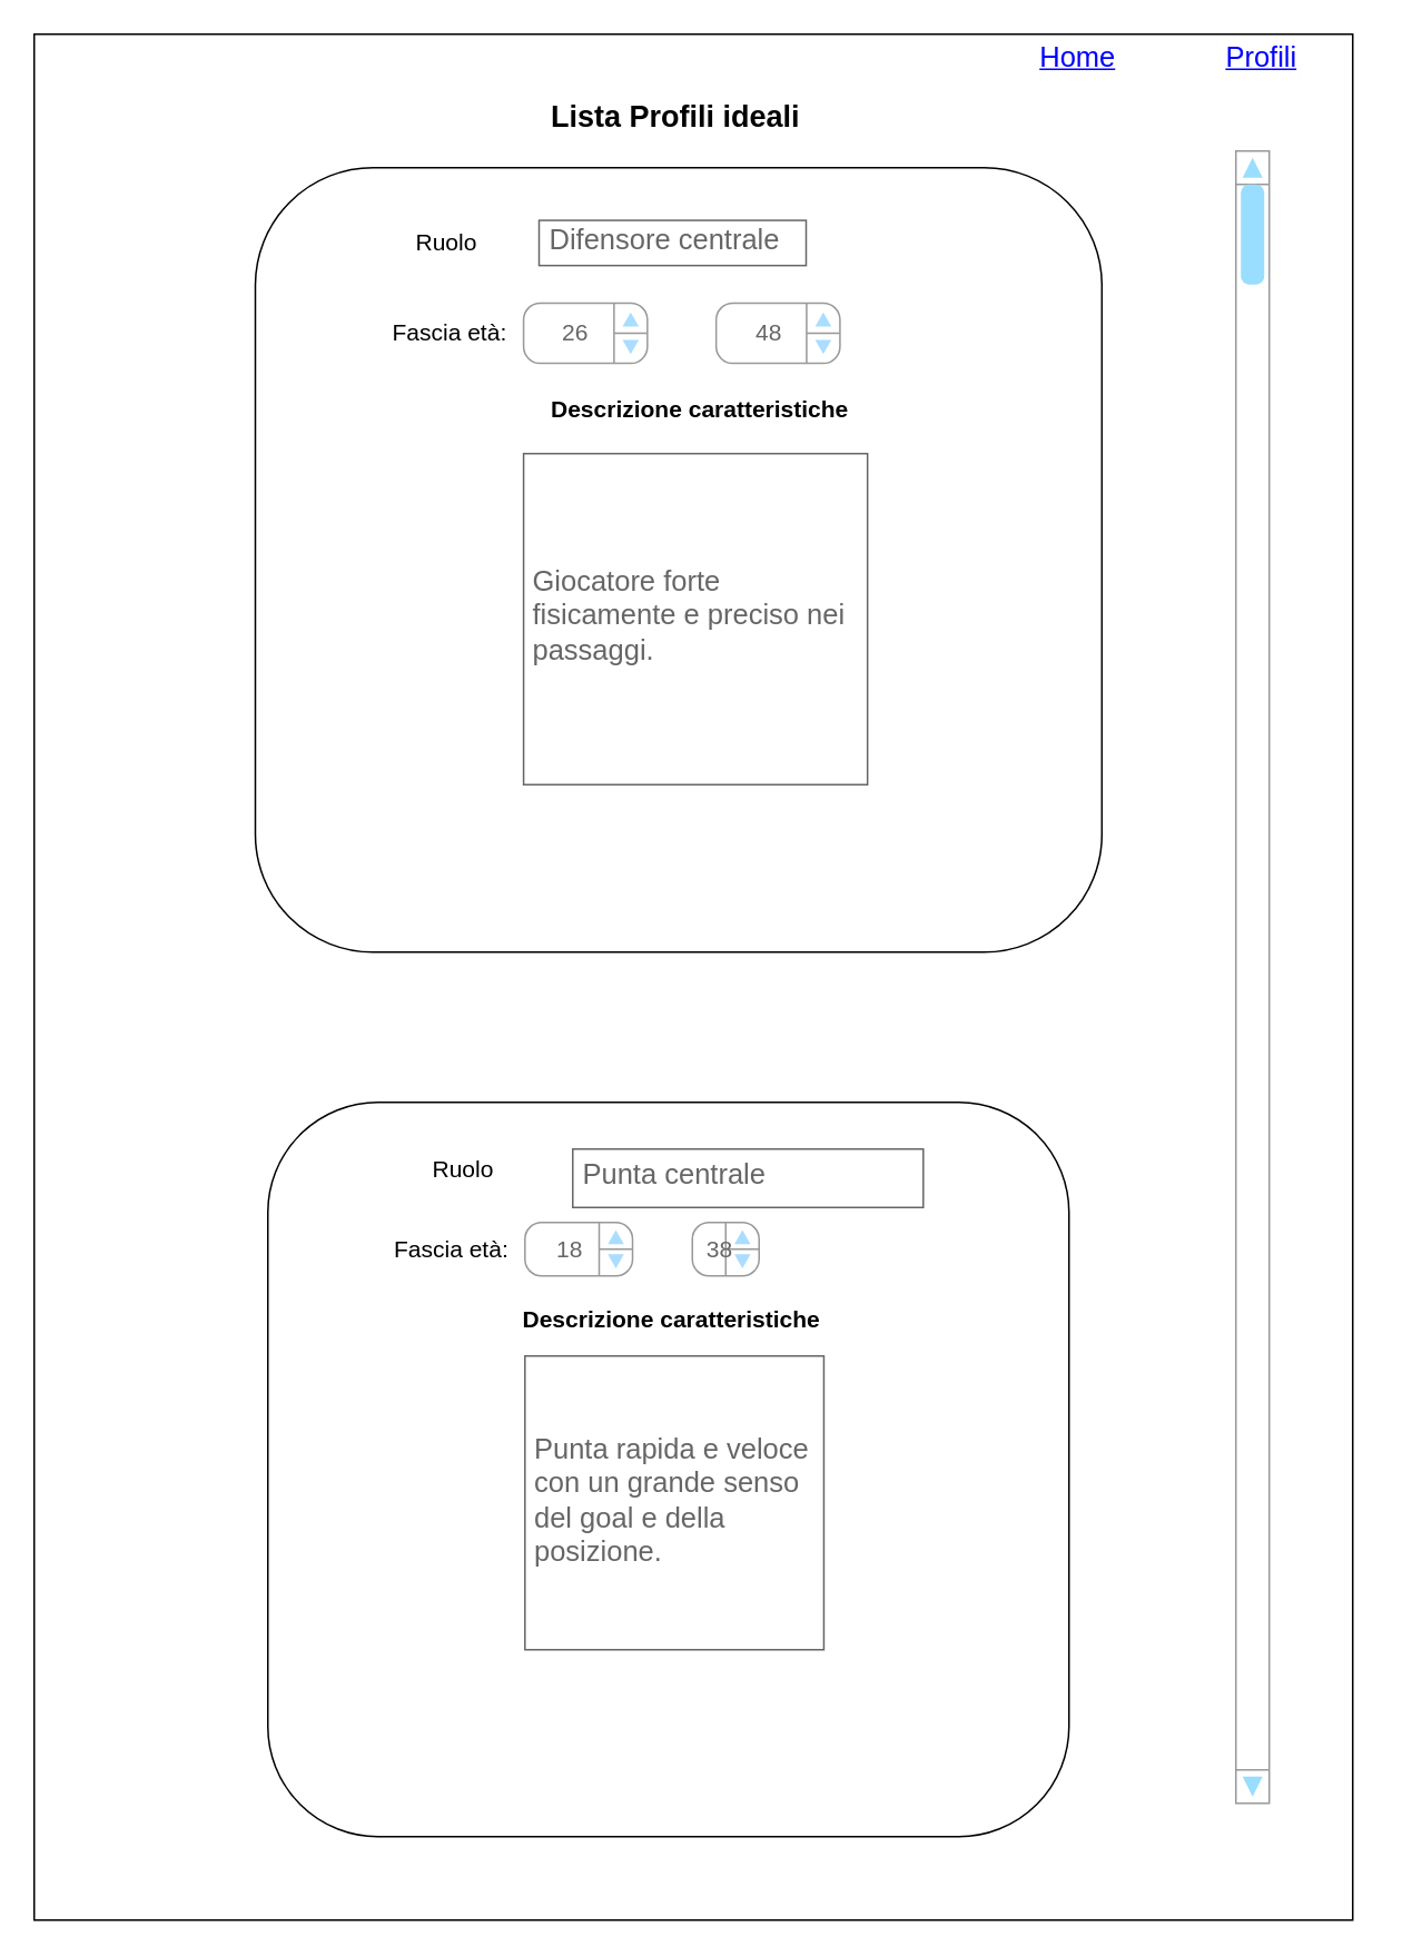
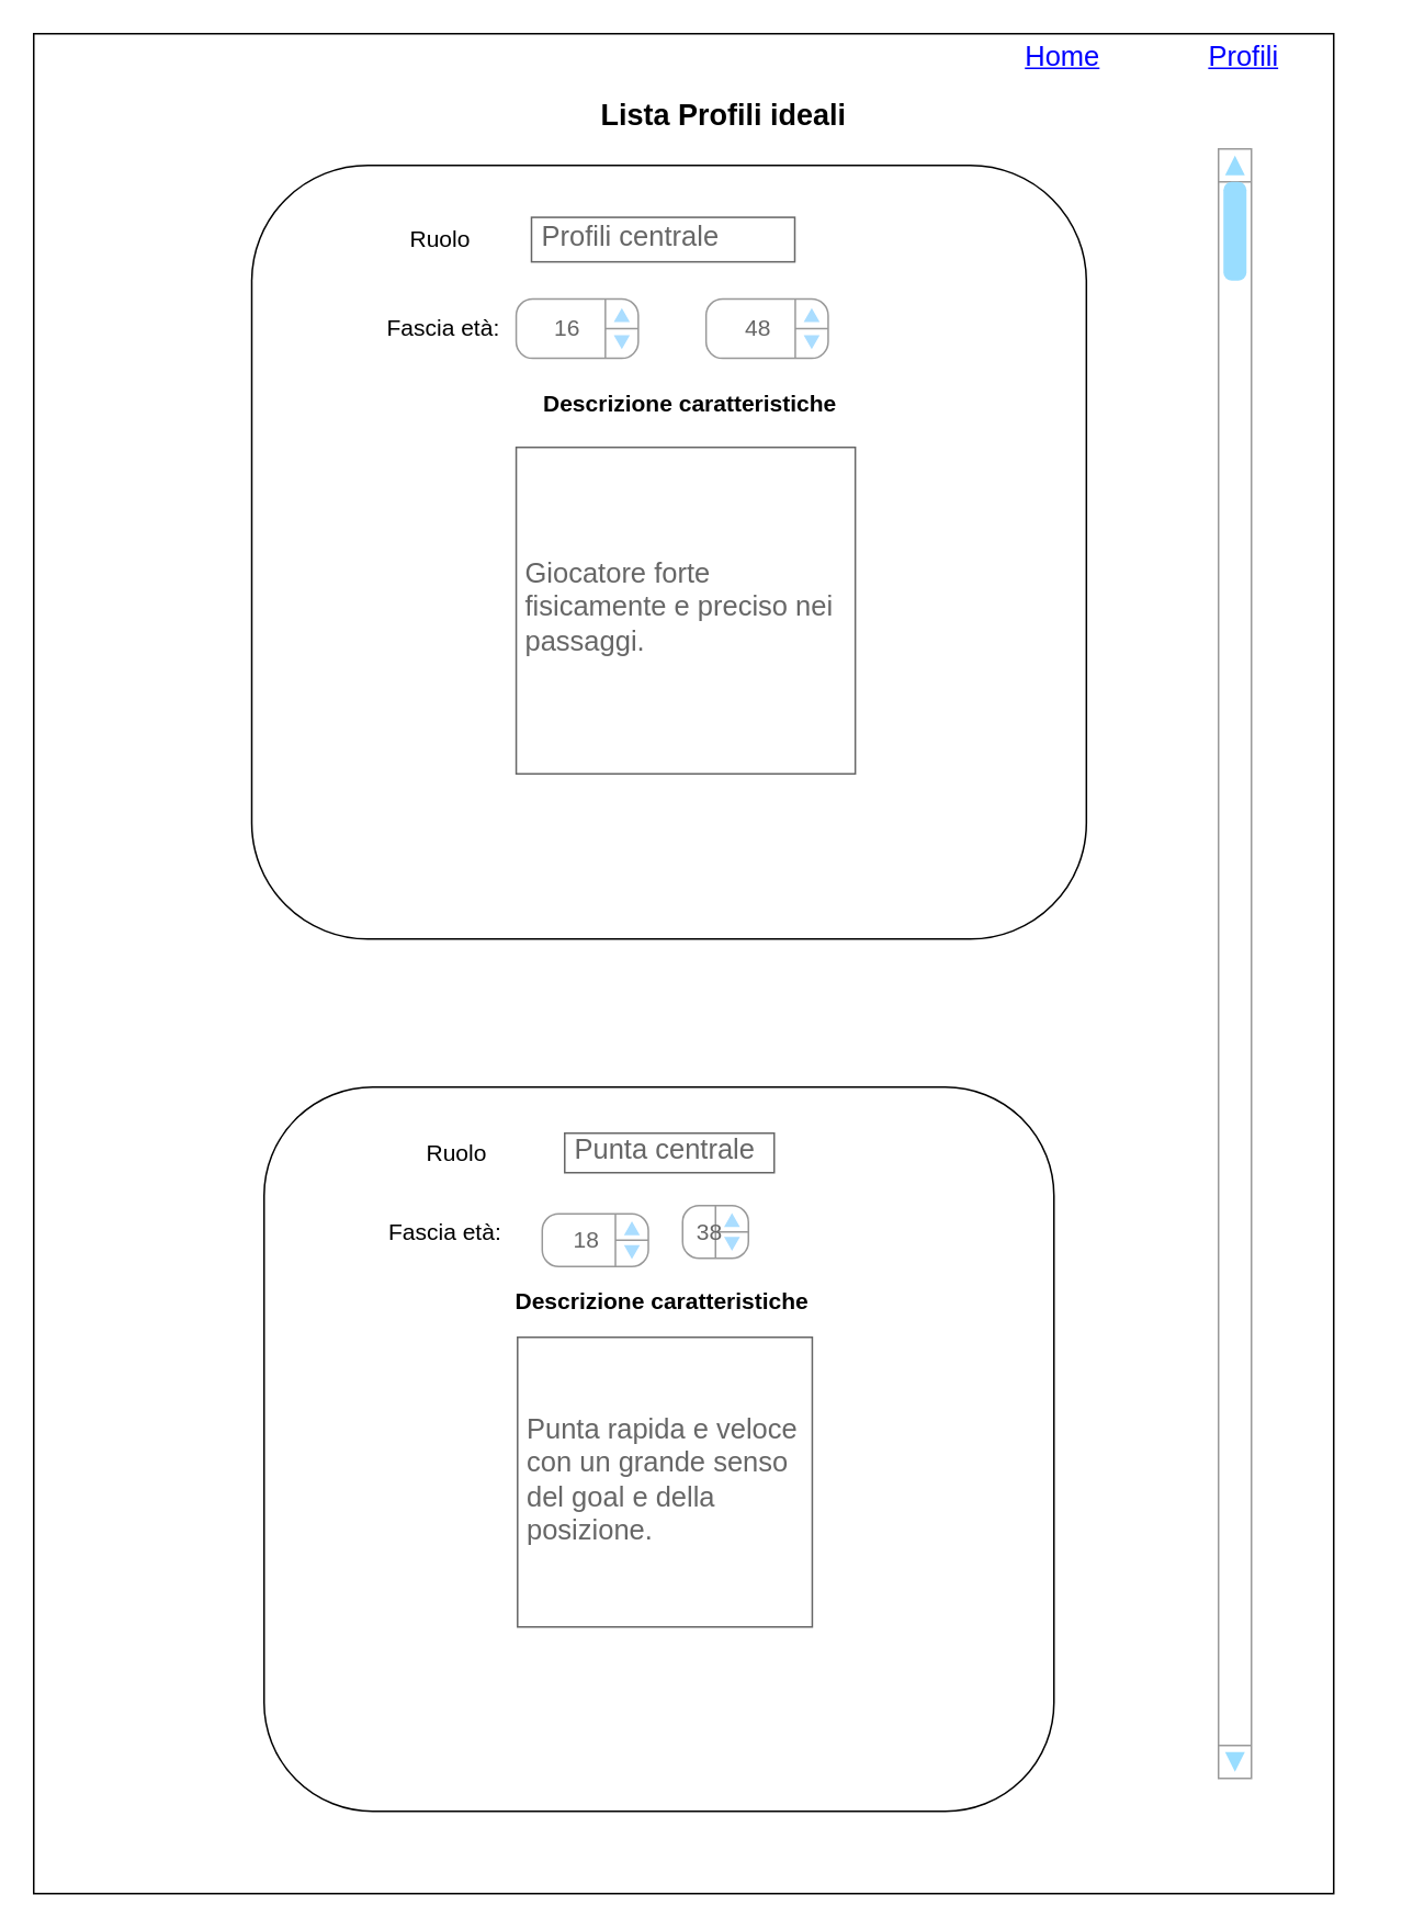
- <mxCell id="3" value="&lt;font style=&quot;font-size: 18px&quot;&gt;&lt;b&gt;Lista Profili ideali&lt;/b&gt;&lt;/font&gt;" style="text;html=1;align=left;verticalAlign=middle;resizable=0;points=[];autosize=1;" parent="1" vertex="1"><mxGeometry x="327.5" y="60" width="160" height="20" as="geometry" /></mxCell>
+ <mxCell id="3" value="&lt;font style=&quot;font-size: 18px&quot;&gt;&lt;b&gt;Lista Profili ideali&lt;/b&gt;&lt;/font&gt;" style="text;html=1;align=left;verticalAlign=middle;resizable=0;points=[];autosize=1;" parent="1" vertex="1"><mxGeometry x="362.5" y="60" width="160" height="20" as="geometry" /></mxCell>
- <mxCell id="18" value="Difensore centrale" style="strokeWidth=1;shadow=0;dashed=0;align=center;html=1;shape=mxgraph.mockup.text.textBox;fontColor=#666666;align=left;fontSize=17;spacingLeft=4;spacingTop=-3;strokeColor=#666666;mainText=" parent="15" vertex="1"><mxGeometry x="170" y="31.56" width="160" height="27.05" as="geometry" /></mxCell>
+ <mxCell id="18" value="Profili centrale" style="strokeWidth=1;shadow=0;dashed=0;align=center;html=1;shape=mxgraph.mockup.text.textBox;fontColor=#666666;align=left;fontSize=17;spacingLeft=4;spacingTop=-3;strokeColor=#666666;mainText=" parent="15" vertex="1"><mxGeometry x="170" y="31.56" width="160" height="27.05" as="geometry" /></mxCell>
- <mxCell id="20" value="&lt;table cellpadding=&quot;0&quot; cellspacing=&quot;0&quot; style=&quot;width: 100% ; height: 100%&quot;&gt;&lt;tbody&gt;&lt;tr&gt;&lt;td style=&quot;width: 85%&quot;&gt;&lt;font style=&quot;font-size: 14px&quot;&gt;26&lt;/font&gt;&lt;/td&gt;&lt;td style=&quot;width: 15%&quot;&gt;&lt;/td&gt;&lt;/tr&gt;&lt;/tbody&gt;&lt;/table&gt;" style="strokeWidth=1;shadow=0;dashed=0;align=center;html=1;shape=mxgraph.mockup.forms.spinner;strokeColor=#999999;spinLayout=right;spinStyle=normal;adjStyle=triangle;fillColor=#aaddff;fontSize=17;fontColor=#666666;mainText=;html=1;overflow=fill;" parent="15" vertex="1"><mxGeometry x="160.723" y="81.147" width="74.18" height="36.065" as="geometry" /></mxCell>
+ <mxCell id="20" value="&lt;table cellpadding=&quot;0&quot; cellspacing=&quot;0&quot; style=&quot;width: 100% ; height: 100%&quot;&gt;&lt;tbody&gt;&lt;tr&gt;&lt;td style=&quot;width: 85%&quot;&gt;&lt;font style=&quot;font-size: 14px&quot;&gt;16&lt;/font&gt;&lt;/td&gt;&lt;td style=&quot;width: 15%&quot;&gt;&lt;/td&gt;&lt;/tr&gt;&lt;/tbody&gt;&lt;/table&gt;" style="strokeWidth=1;shadow=0;dashed=0;align=center;html=1;shape=mxgraph.mockup.forms.spinner;strokeColor=#999999;spinLayout=right;spinStyle=normal;adjStyle=triangle;fillColor=#aaddff;fontSize=17;fontColor=#666666;mainText=;html=1;overflow=fill;" parent="15" vertex="1"><mxGeometry x="160.723" y="81.147" width="74.18" height="36.065" as="geometry" /></mxCell>
- <mxCell id="9" value="Punta centrale" style="strokeWidth=1;shadow=0;dashed=0;align=center;html=1;shape=mxgraph.mockup.text.textBox;fontColor=#666666;align=left;fontSize=17;spacingLeft=4;spacingTop=-3;strokeColor=#666666;mainText=" parent="6" vertex="1"><mxGeometry x="182.69" y="28" width="210" height="35" as="geometry" /></mxCell>
+ <mxCell id="9" value="Punta centrale" style="strokeWidth=1;shadow=0;dashed=0;align=center;html=1;shape=mxgraph.mockup.text.textBox;fontColor=#666666;align=left;fontSize=17;spacingLeft=4;spacingTop=-3;strokeColor=#666666;mainText=" parent="6" vertex="1"><mxGeometry x="182.69" y="28" width="127.31" height="24" as="geometry" /></mxCell>
- <mxCell id="11" value="&lt;table cellpadding=&quot;0&quot; cellspacing=&quot;0&quot; style=&quot;width: 100% ; height: 100%&quot;&gt;&lt;tbody&gt;&lt;tr&gt;&lt;td style=&quot;width: 85%&quot;&gt;&lt;font style=&quot;font-size: 14px&quot;&gt;18&lt;/font&gt;&lt;/td&gt;&lt;td style=&quot;width: 15%&quot;&gt;&lt;/td&gt;&lt;/tr&gt;&lt;/tbody&gt;&lt;/table&gt;" style="strokeWidth=1;shadow=0;dashed=0;align=center;html=1;shape=mxgraph.mockup.forms.spinner;strokeColor=#999999;spinLayout=right;spinStyle=normal;adjStyle=triangle;fillColor=#aaddff;fontSize=17;fontColor=#666666;mainText=;html=1;overflow=fill;" parent="6" vertex="1"><mxGeometry x="154.03" y="72" width="64.478" height="32" as="geometry" /></mxCell>
+ <mxCell id="11" value="&lt;table cellpadding=&quot;0&quot; cellspacing=&quot;0&quot; style=&quot;width: 100% ; height: 100%&quot;&gt;&lt;tbody&gt;&lt;tr&gt;&lt;td style=&quot;width: 85%&quot;&gt;&lt;font style=&quot;font-size: 14px&quot;&gt;18&lt;/font&gt;&lt;/td&gt;&lt;td style=&quot;width: 15%&quot;&gt;&lt;/td&gt;&lt;/tr&gt;&lt;/tbody&gt;&lt;/table&gt;" style="strokeWidth=1;shadow=0;dashed=0;align=center;html=1;shape=mxgraph.mockup.forms.spinner;strokeColor=#999999;spinLayout=right;spinStyle=normal;adjStyle=triangle;fillColor=#aaddff;fontSize=17;fontColor=#666666;mainText=;html=1;overflow=fill;" parent="6" vertex="1"><mxGeometry x="169.03" y="77" width="64.478" height="32" as="geometry" /></mxCell>
